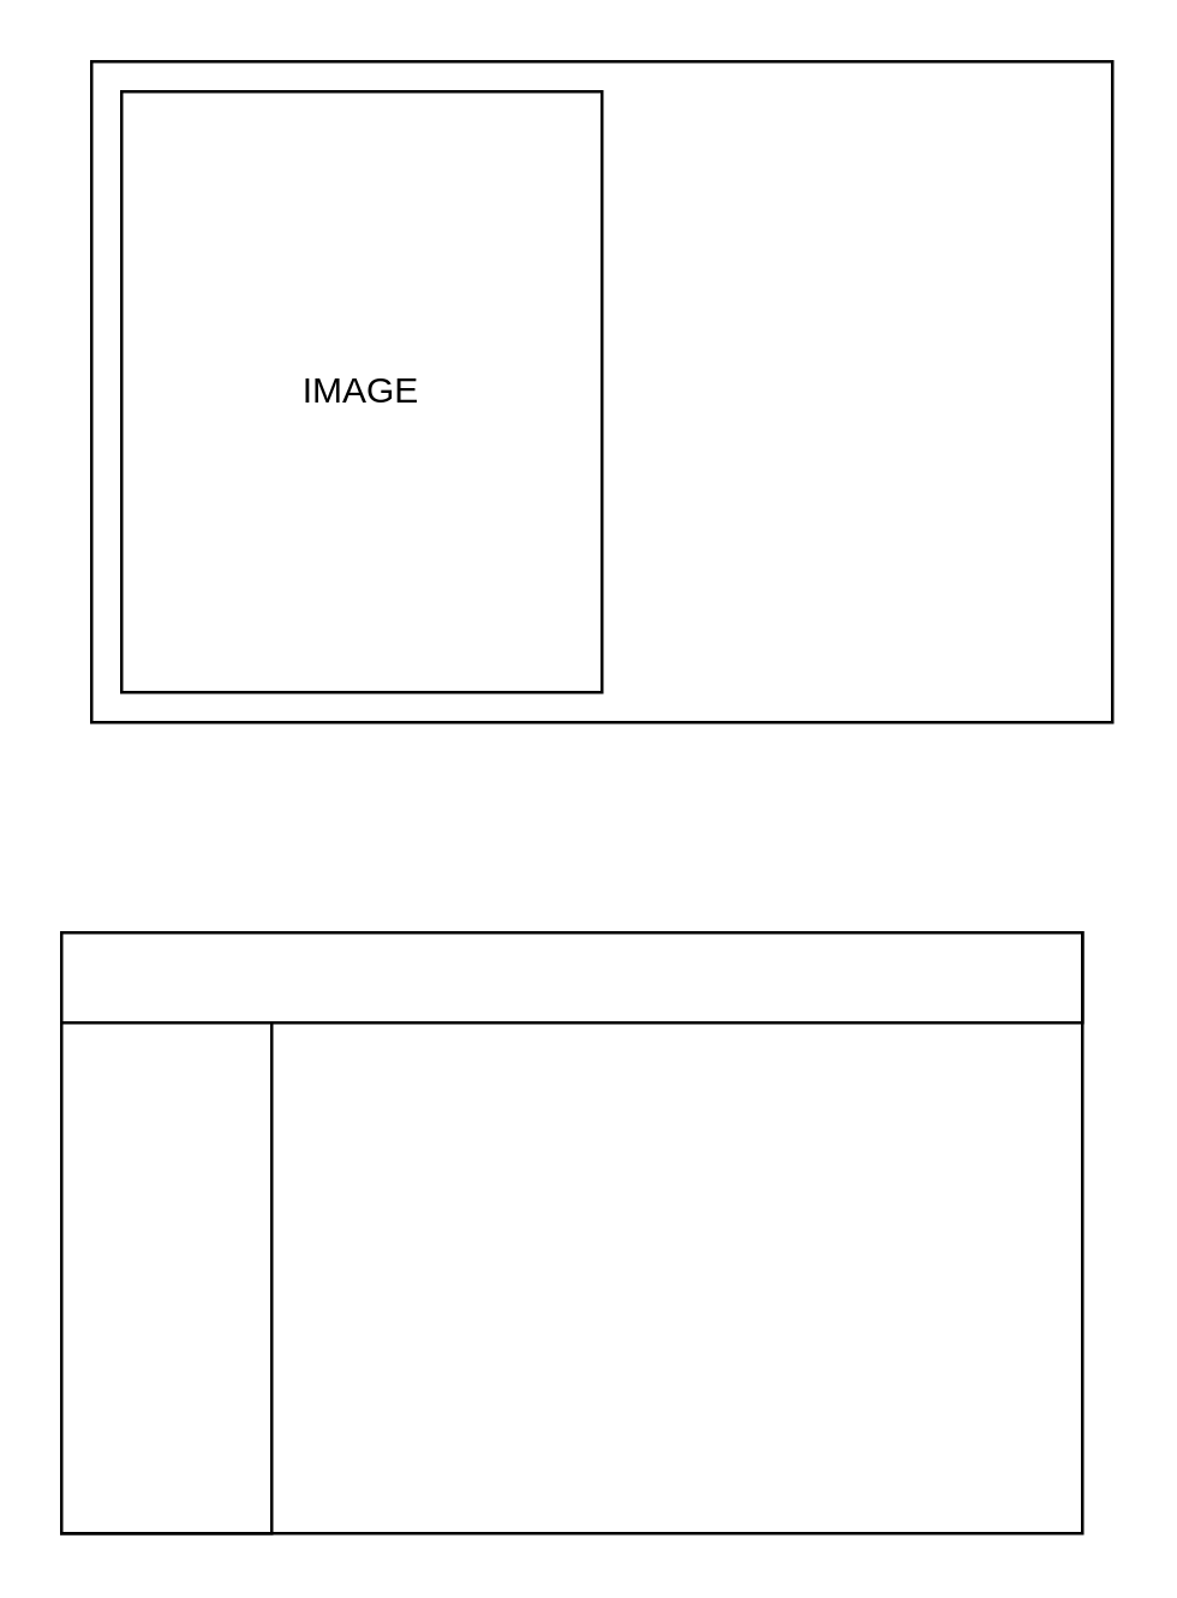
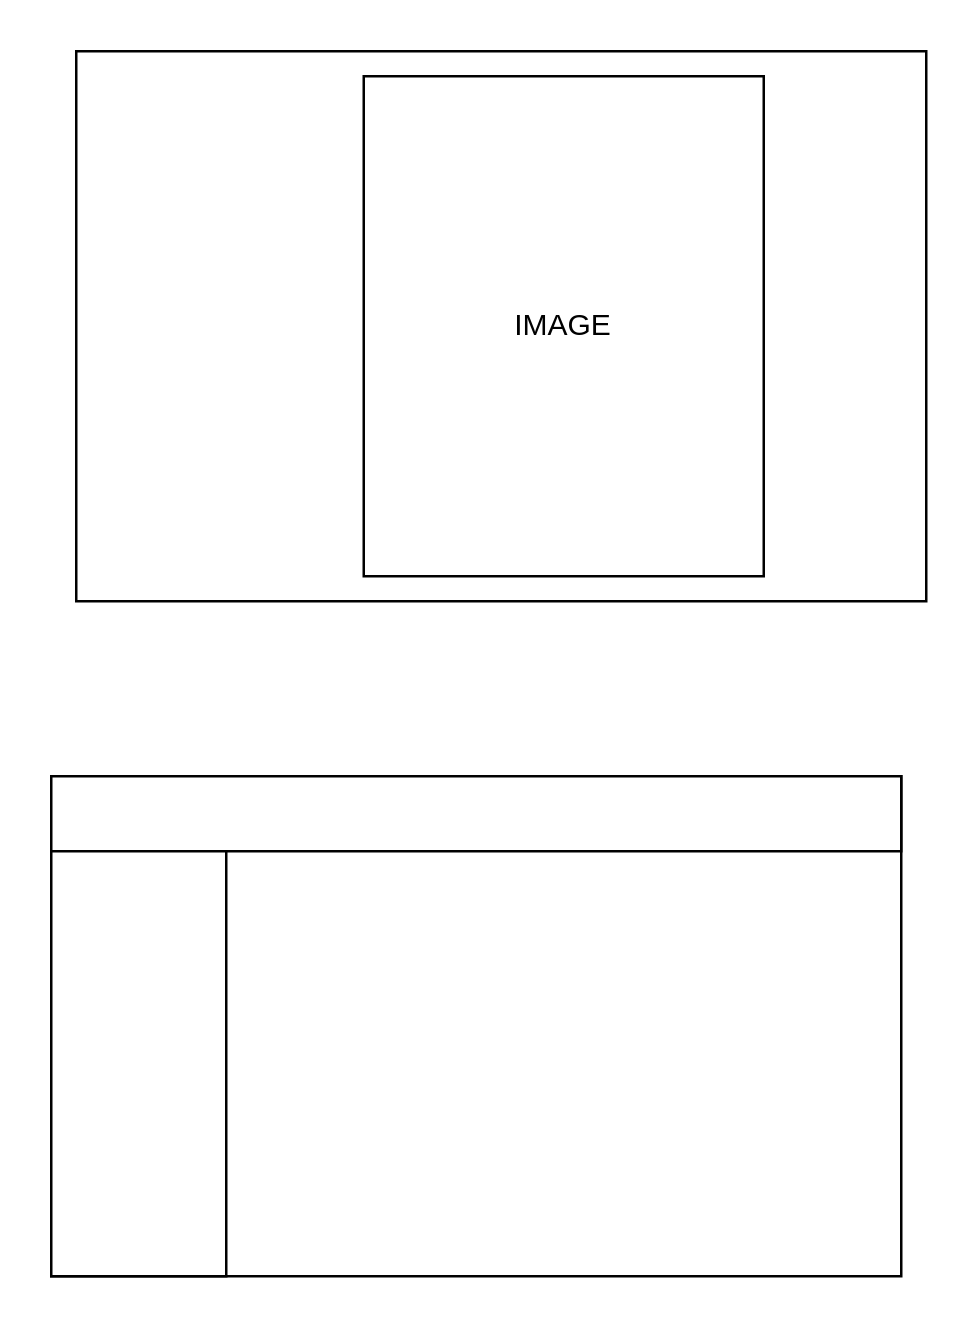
- <mxCell id="3" value="IMAGE" style="whiteSpace=wrap;html=1;" vertex="1" parent="1"><mxGeometry x="40" y="30" width="160" height="200" as="geometry" /></mxCell>
+ <mxCell id="3" value="IMAGE" style="whiteSpace=wrap;html=1;" vertex="1" parent="1"><mxGeometry x="145" y="30" width="160" height="200" as="geometry" /></mxCell>
